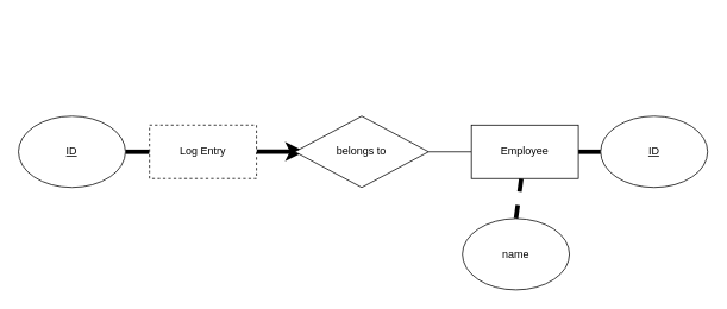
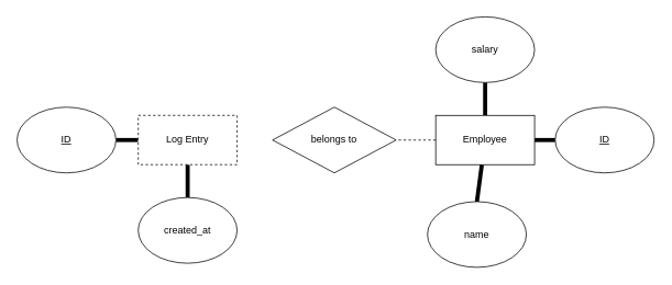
+ <mxCell id="14" value="salary" style="ellipse;whiteSpace=wrap;html=1;fillColor=default;" vertex="1" parent="1"><mxGeometry x="528" y="20" width="120" height="80" as="geometry" /></mxCell>
+ <mxCell id="6" style="edgeStyle=none;html=1;entryX=0.5;entryY=1;entryDx=0;entryDy=0;endArrow=none;endFill=0;strokeWidth=5;" edge="1" parent="1" source="10" target="14"><mxGeometry relative="1" as="geometry"><mxPoint x="600" y="130" as="targetPoint" /></mxGeometry></mxCell>
- <mxCell id="4" style="edgeStyle=none;html=1;entryX=0.074;entryY=0.496;entryDx=0;entryDy=0;entryPerimeter=0;strokeWidth=5;endArrow=classic;endFill=1;" edge="1" parent="1" source="5" target="13"><mxGeometry relative="1" as="geometry" /></mxCell>
- <mxCell id="9" style="edgeStyle=none;html=1;entryX=1;entryY=0.5;entryDx=0;entryDy=0;strokeWidth=1;endArrow=none;endFill=0;" edge="1" parent="1" source="10" target="13"><mxGeometry relative="1" as="geometry" /></mxCell>
+ <mxCell id="9" style="edgeStyle=none;html=1;entryX=1;entryY=0.5;entryDx=0;entryDy=0;strokeWidth=1;endArrow=none;endFill=0;dashed=1;" edge="1" parent="1" source="10" target="13"><mxGeometry relative="1" as="geometry" /></mxCell>
+ <mxCell id="3" style="edgeStyle=none;html=1;strokeWidth=5;endArrow=none;endFill=0;" edge="1" parent="1" source="5" target="12"><mxGeometry relative="1" as="geometry" /></mxCell>
- <mxCell id="8" style="edgeStyle=none;html=1;entryX=0.5;entryY=0;entryDx=0;entryDy=0;strokeWidth=5;endArrow=none;endFill=0;dashed=1;" edge="1" parent="1" source="10" target="16"><mxGeometry relative="1" as="geometry" /></mxCell>
+ <mxCell id="8" style="edgeStyle=none;html=1;entryX=0.5;entryY=0;entryDx=0;entryDy=0;strokeWidth=5;endArrow=none;endFill=0;" edge="1" parent="1" source="10" target="16"><mxGeometry relative="1" as="geometry" /></mxCell>
+ <mxCell id="12" value="created_at" style="ellipse;whiteSpace=wrap;html=1;" vertex="1" parent="1"><mxGeometry x="167" y="240" width="120" height="80" as="geometry" /></mxCell>
